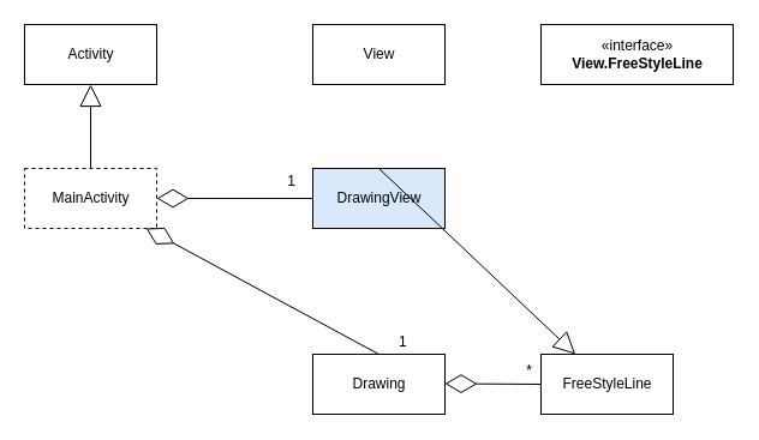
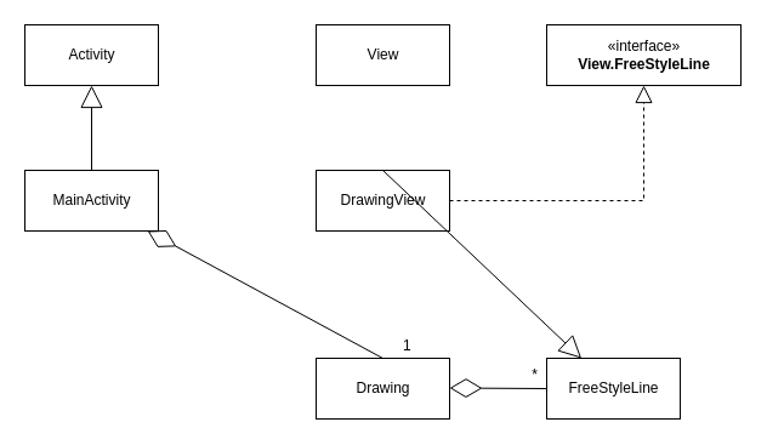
- <mxCell id="2" value="MainActivity" style="html=1;dashed=1;" vertex="1" parent="1"><mxGeometry x="20" y="140" width="110" height="50" as="geometry" /></mxCell>
+ <mxCell id="2" value="MainActivity" style="html=1;" vertex="1" parent="1"><mxGeometry x="20" y="140" width="110" height="50" as="geometry" /></mxCell>
- <mxCell id="4" value="" style="endArrow=diamondThin;endFill=0;endSize=24;html=1;entryX=1;entryY=0.5;entryDx=0;entryDy=0;align=right;exitX=0;exitY=0.5;exitDx=0;exitDy=0;" edge="1" parent="1" source="3" target="2"><mxGeometry width="160" relative="1" as="geometry"><mxPoint x="250" y="190" as="sourcePoint" /><mxPoint x="350" y="230" as="targetPoint" /></mxGeometry></mxCell>
- <mxCell id="5" value="1" style="text;html=1;resizable=0;points=[];align=center;verticalAlign=middle;labelBackgroundColor=#ffffff;" vertex="1" connectable="0" parent="4"><mxGeometry x="-0.692" relative="1" as="geometry"><mxPoint x="1" y="-15" as="offset" /></mxGeometry></mxCell>
- <mxCell id="3" value="DrawingView" style="html=1;fillColor=#dae8fc;" vertex="1" parent="1"><mxGeometry x="260" y="140" width="110" height="50" as="geometry" /></mxCell>
+ <mxCell id="3" value="DrawingView" style="html=1;" vertex="1" parent="1"><mxGeometry x="260" y="140" width="110" height="50" as="geometry" /></mxCell>
+ <mxCell id="17" value="" style="endArrow=block;dashed=1;endFill=0;endSize=12;html=1;fontColor=#000000;align=right;entryX=0.5;entryY=1;entryDx=0;entryDy=0;exitX=1;exitY=0.5;exitDx=0;exitDy=0;rounded=0;" edge="1" parent="1" source="3" target="14"><mxGeometry width="160" relative="1" as="geometry"><mxPoint x="450" y="200" as="sourcePoint" /><mxPoint x="610" y="200" as="targetPoint" /><Array as="points"><mxPoint x="530" y="165" /></Array></mxGeometry></mxCell>
